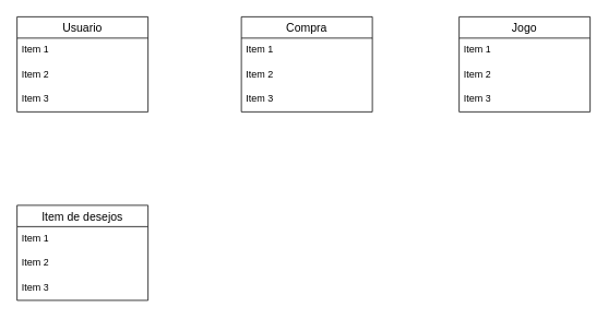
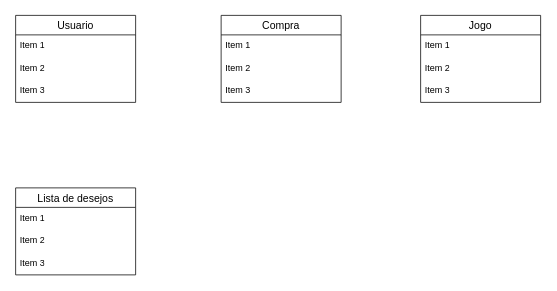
- <mxCell id="14" value="Item de desejos" style="swimlane;fontStyle=0;childLayout=stackLayout;horizontal=1;startSize=26;horizontalStack=0;resizeParent=1;resizeParentMax=0;resizeLast=0;collapsible=1;marginBottom=0;align=center;fontSize=14;" vertex="1" parent="1"><mxGeometry x="20" y="250" width="160" height="116" as="geometry" /></mxCell>
+ <mxCell id="14" value="Lista de desejos" style="swimlane;fontStyle=0;childLayout=stackLayout;horizontal=1;startSize=26;horizontalStack=0;resizeParent=1;resizeParentMax=0;resizeLast=0;collapsible=1;marginBottom=0;align=center;fontSize=14;" vertex="1" parent="1"><mxGeometry x="20" y="250" width="160" height="116" as="geometry" /></mxCell>
